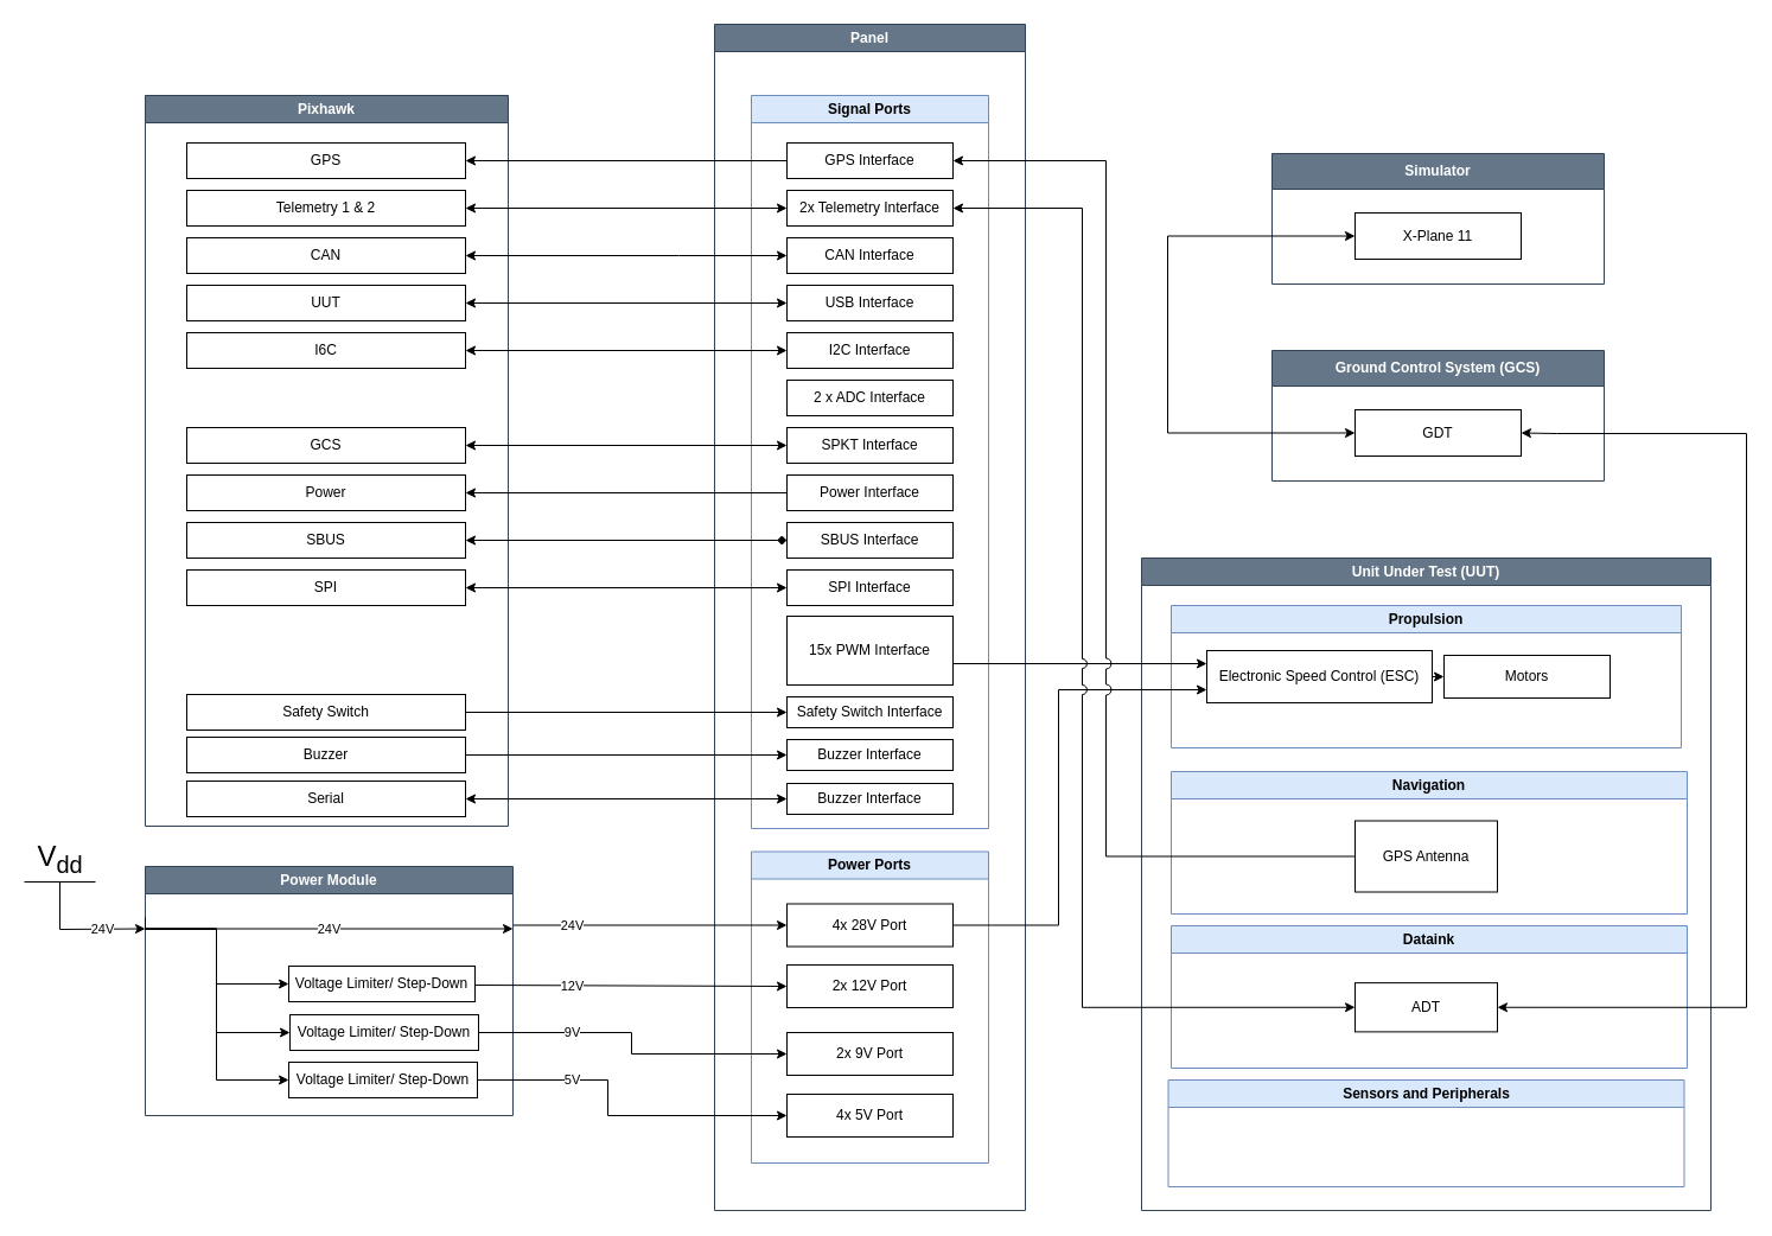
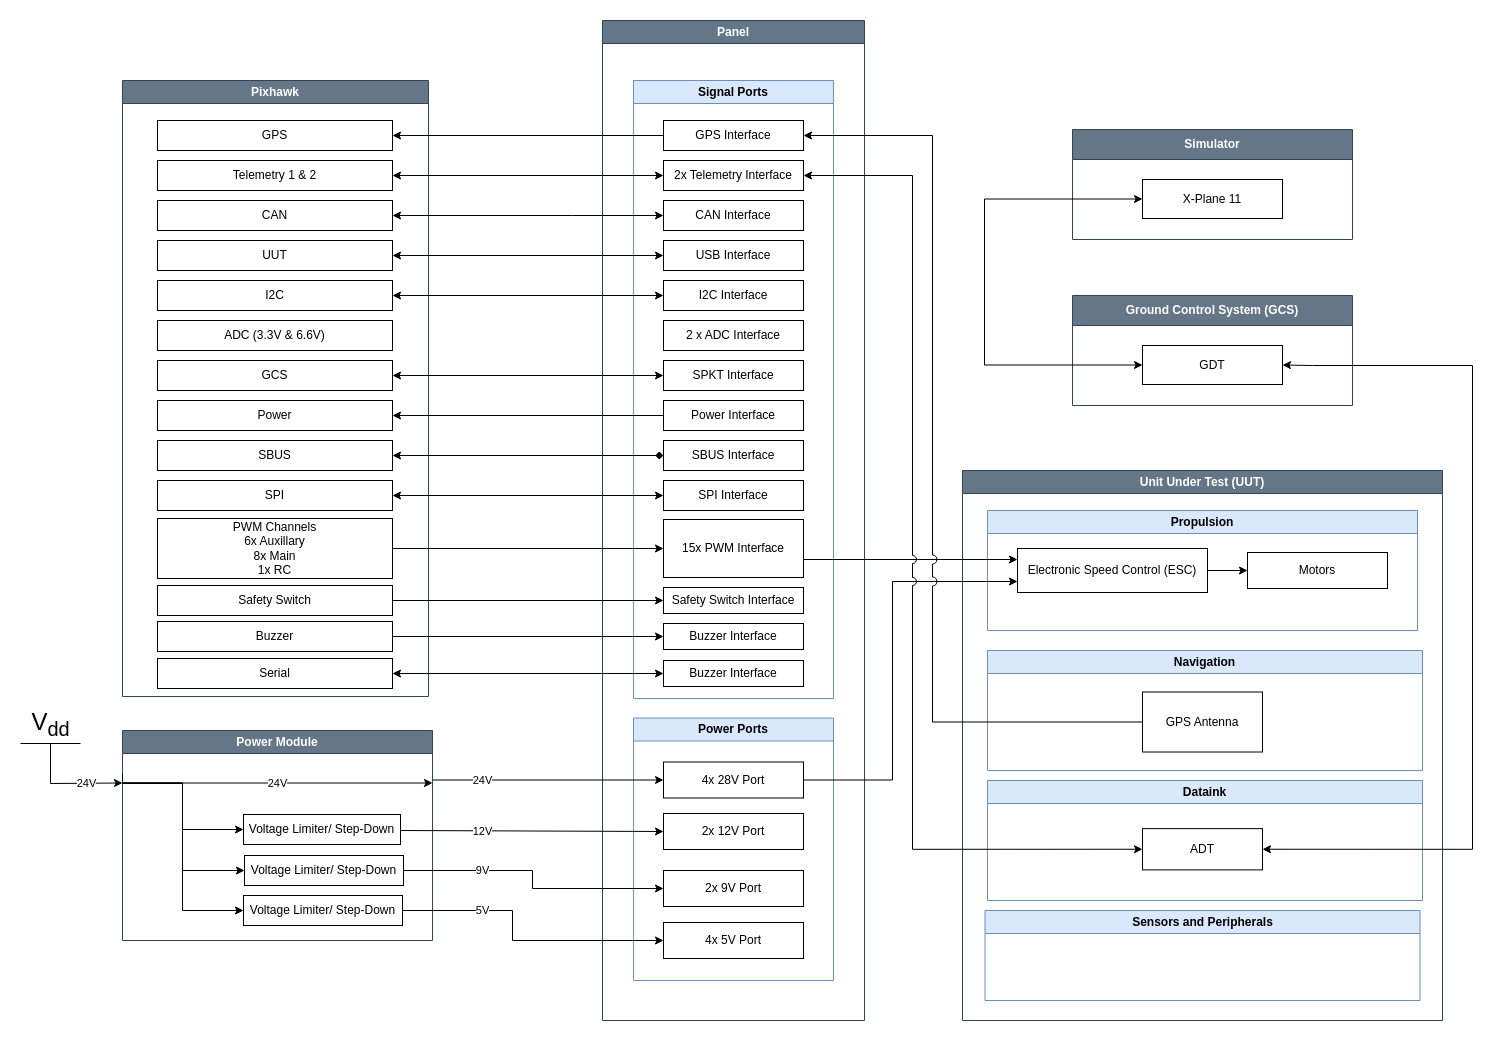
- <mxCell id="9" value="I6C" style="whiteSpace=wrap;html=1;" parent="2" vertex="1"><mxGeometry x="35" y="200" width="235" height="30" as="geometry" /></mxCell>
+ <mxCell id="9" value="I2C" style="whiteSpace=wrap;html=1;" parent="2" vertex="1"><mxGeometry x="35" y="200" width="235" height="30" as="geometry" /></mxCell>
+ <mxCell id="4" value="ADC (3.3V &amp;amp; 6.6V)" style="whiteSpace=wrap;html=1;" parent="2" vertex="1"><mxGeometry x="35" y="240" width="235" height="30" as="geometry" /></mxCell>
+ <mxCell id="3" value="PWM Channels&lt;br&gt;6x Auxillary&lt;br&gt;8x Main&lt;br&gt;1x RC" style="whiteSpace=wrap;html=1;" parent="2" vertex="1"><mxGeometry x="35" y="438" width="235" height="60" as="geometry" /></mxCell>
+ <mxCell id="38" style="edgeStyle=orthogonalEdgeStyle;rounded=0;orthogonalLoop=1;jettySize=auto;html=1;exitX=1;exitY=0.5;exitDx=0;exitDy=0;entryX=0;entryY=0.5;entryDx=0;entryDy=0;" parent="1" source="3" target="24" edge="1"><mxGeometry relative="1" as="geometry"><mxPoint x="354.154" y="192.769" as="targetPoint" /></mxGeometry></mxCell>
- <mxCell id="54" value="Motors" style="whiteSpace=wrap;html=1;" parent="52" vertex="1"><mxGeometry x="230" y="42" width="140" height="36" as="geometry" /></mxCell>
+ <mxCell id="54" value="Motors" style="whiteSpace=wrap;html=1;" parent="52" vertex="1"><mxGeometry x="260" y="42" width="140" height="36" as="geometry" /></mxCell>
